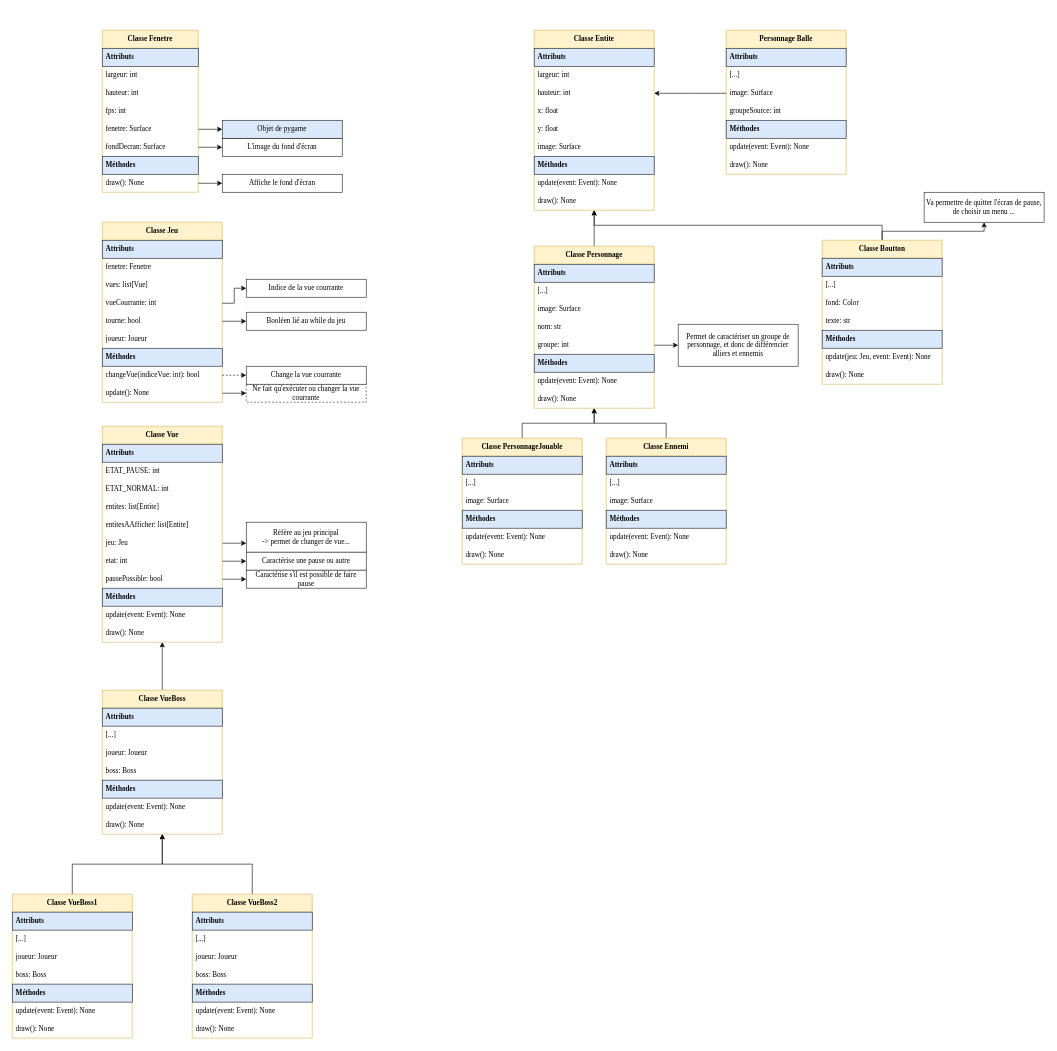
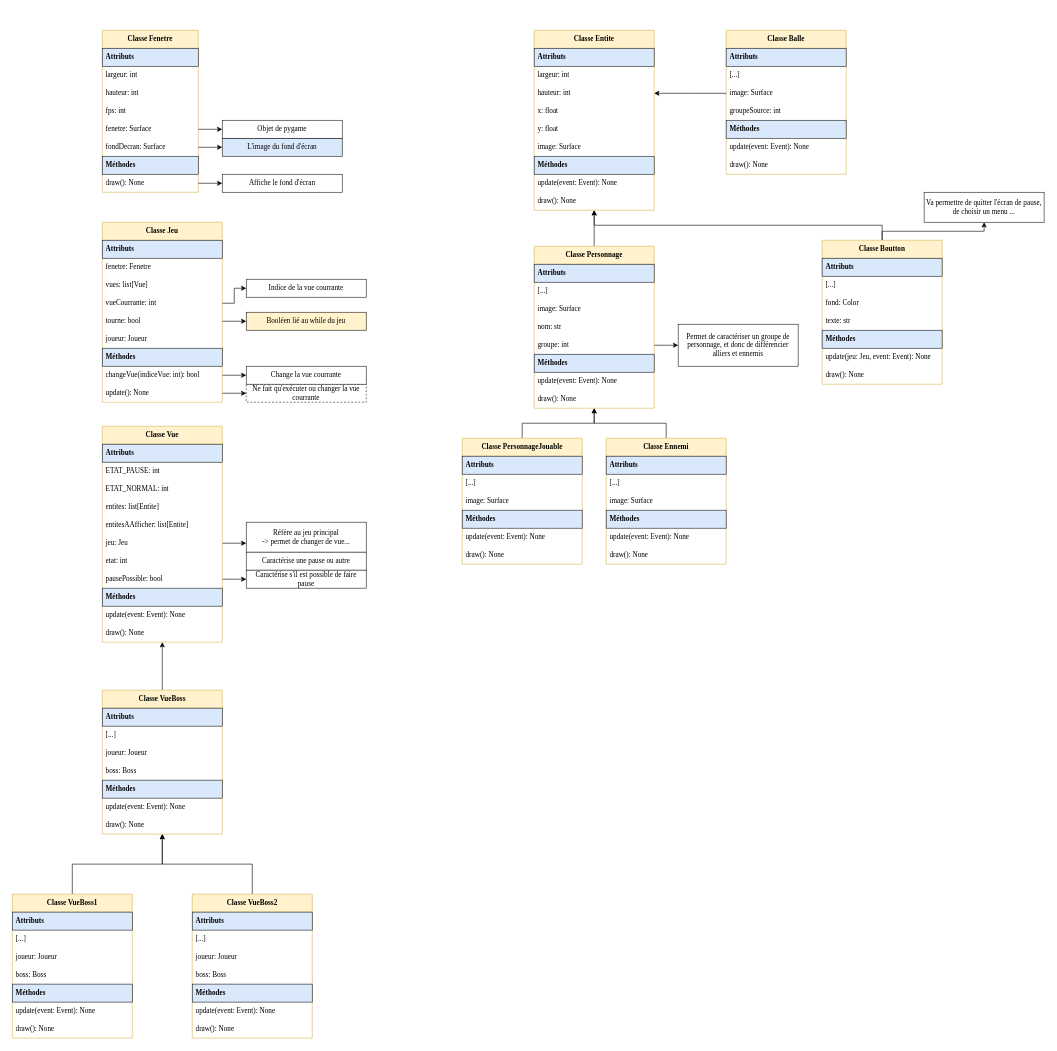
- <mxCell id="88" value="&lt;div&gt;&lt;b&gt;Personnage Balle&lt;/b&gt;&lt;/div&gt;" style="swimlane;fontStyle=0;childLayout=stackLayout;horizontal=1;startSize=30;horizontalStack=0;resizeParent=1;resizeParentMax=0;resizeLast=0;collapsible=1;marginBottom=0;whiteSpace=wrap;html=1;fillColor=#fff2cc;strokeColor=#d6b656;fontFamily=Fira Code;fontSource=https%3A%2F%2Ffonts.googleapis.com%2Fcss%3Ffamily%3DFira%2BCode;" vertex="1" parent="1"><mxGeometry x="1210" y="50" width="200" height="240" as="geometry" /></mxCell>
+ <mxCell id="88" value="&lt;div&gt;&lt;b&gt;Classe Balle&lt;/b&gt;&lt;/div&gt;" style="swimlane;fontStyle=0;childLayout=stackLayout;horizontal=1;startSize=30;horizontalStack=0;resizeParent=1;resizeParentMax=0;resizeLast=0;collapsible=1;marginBottom=0;whiteSpace=wrap;html=1;fillColor=#fff2cc;strokeColor=#d6b656;fontFamily=Fira Code;fontSource=https%3A%2F%2Ffonts.googleapis.com%2Fcss%3Ffamily%3DFira%2BCode;" vertex="1" parent="1"><mxGeometry x="1210" y="50" width="200" height="240" as="geometry" /></mxCell>
- <mxCell id="15" value="Objet de pygame" style="rounded=0;whiteSpace=wrap;html=1;strokeColor=#1A1A1A;strokeWidth=1;fontFamily=Fira Code;fontSource=https%3A%2F%2Ffonts.googleapis.com%2Fcss%3Ffamily%3DFira%2BCode;fillColor=#dae8fc;" vertex="1" parent="1"><mxGeometry x="370" y="200" width="200" height="30" as="geometry" /></mxCell>
+ <mxCell id="15" value="Objet de pygame" style="rounded=0;whiteSpace=wrap;html=1;strokeColor=#1A1A1A;strokeWidth=1;fontFamily=Fira Code;fontSource=https%3A%2F%2Ffonts.googleapis.com%2Fcss%3Ffamily%3DFira%2BCode;" vertex="1" parent="1"><mxGeometry x="370" y="200" width="200" height="30" as="geometry" /></mxCell>
- <mxCell id="13" value="L'image du fond d'écran" style="rounded=0;whiteSpace=wrap;html=1;strokeColor=#1A1A1A;strokeWidth=1;fontFamily=Fira Code;fontSource=https%3A%2F%2Ffonts.googleapis.com%2Fcss%3Ffamily%3DFira%2BCode;" vertex="1" parent="1"><mxGeometry x="370" y="230" width="200" height="30" as="geometry" /></mxCell>
+ <mxCell id="13" value="L'image du fond d'écran" style="rounded=0;whiteSpace=wrap;html=1;strokeColor=#1A1A1A;strokeWidth=1;fontFamily=Fira Code;fontSource=https%3A%2F%2Ffonts.googleapis.com%2Fcss%3Ffamily%3DFira%2BCode;fillColor=#dae8fc;" vertex="1" parent="1"><mxGeometry x="370" y="230" width="200" height="30" as="geometry" /></mxCell>
- <mxCell id="27" value="Booléen lié au while du jeu" style="rounded=0;whiteSpace=wrap;html=1;strokeColor=#1A1A1A;strokeWidth=1;fontFamily=Fira Code;fontSource=https%3A%2F%2Ffonts.googleapis.com%2Fcss%3Ffamily%3DFira%2BCode;" vertex="1" parent="1"><mxGeometry x="410" y="520" width="200" height="30" as="geometry" /></mxCell>
+ <mxCell id="27" value="Booléen lié au while du jeu" style="rounded=0;whiteSpace=wrap;html=1;strokeColor=#1A1A1A;strokeWidth=1;fontFamily=Fira Code;fontSource=https%3A%2F%2Ffonts.googleapis.com%2Fcss%3Ffamily%3DFira%2BCode;fillColor=#fff2cc;" vertex="1" parent="1"><mxGeometry x="410" y="520" width="200" height="30" as="geometry" /></mxCell>
- <mxCell id="44" style="edgeStyle=orthogonalEdgeStyle;rounded=0;orthogonalLoop=1;jettySize=auto;html=1;exitX=1;exitY=0.5;exitDx=0;exitDy=0;fontFamily=Fira Code;fontSource=https%3A%2F%2Ffonts.googleapis.com%2Fcss%3Ffamily%3DFira%2BCode;dashed=1;" edge="1" parent="1" source="25" target="43"><mxGeometry relative="1" as="geometry" /></mxCell>
+ <mxCell id="44" style="edgeStyle=orthogonalEdgeStyle;rounded=0;orthogonalLoop=1;jettySize=auto;html=1;exitX=1;exitY=0.5;exitDx=0;exitDy=0;fontFamily=Fira Code;fontSource=https%3A%2F%2Ffonts.googleapis.com%2Fcss%3Ffamily%3DFira%2BCode;" edge="1" parent="1" source="25" target="43"><mxGeometry relative="1" as="geometry" /></mxCell>
- <mxCell id="87" style="edgeStyle=elbowEdgeStyle;rounded=0;orthogonalLoop=1;jettySize=auto;elbow=vertical;html=1;exitX=1;exitY=0.5;exitDx=0;exitDy=0;fontFamily=Fira Code;fontSource=https%3A%2F%2Ffonts.googleapis.com%2Fcss%3Ffamily%3DFira%2BCode;" edge="1" parent="1" source="54" target="86"><mxGeometry relative="1" as="geometry" /></mxCell>
